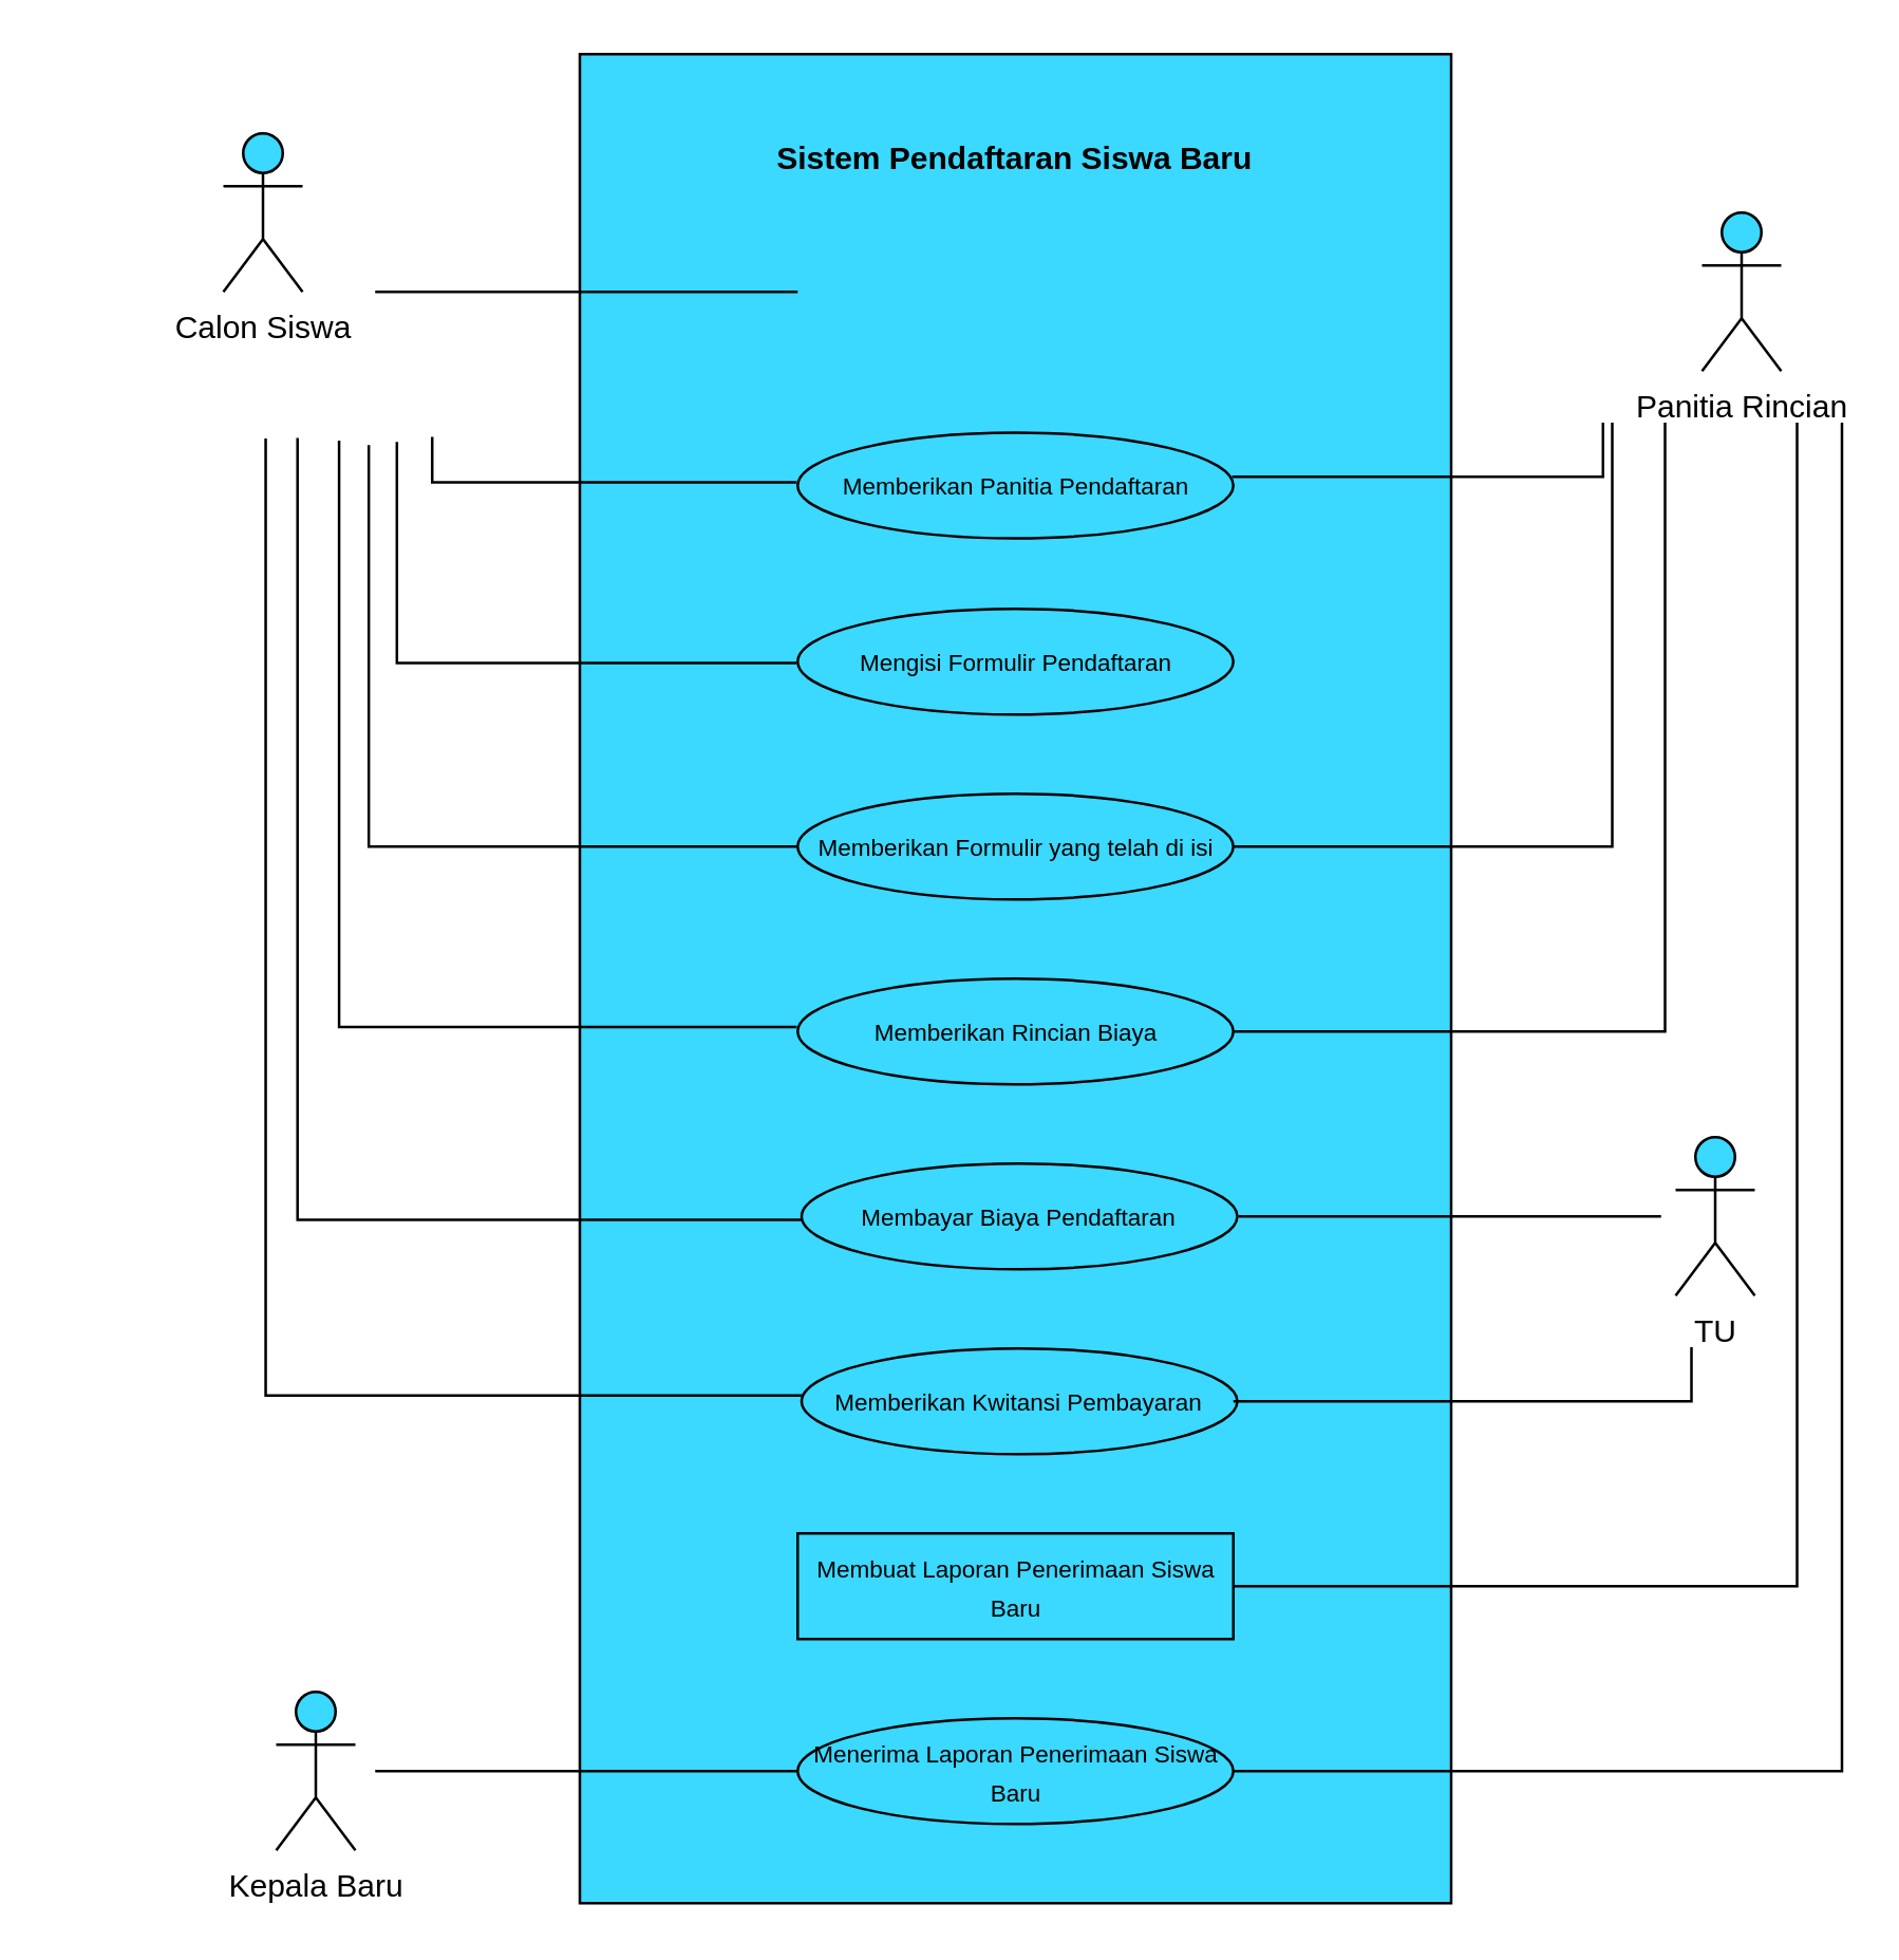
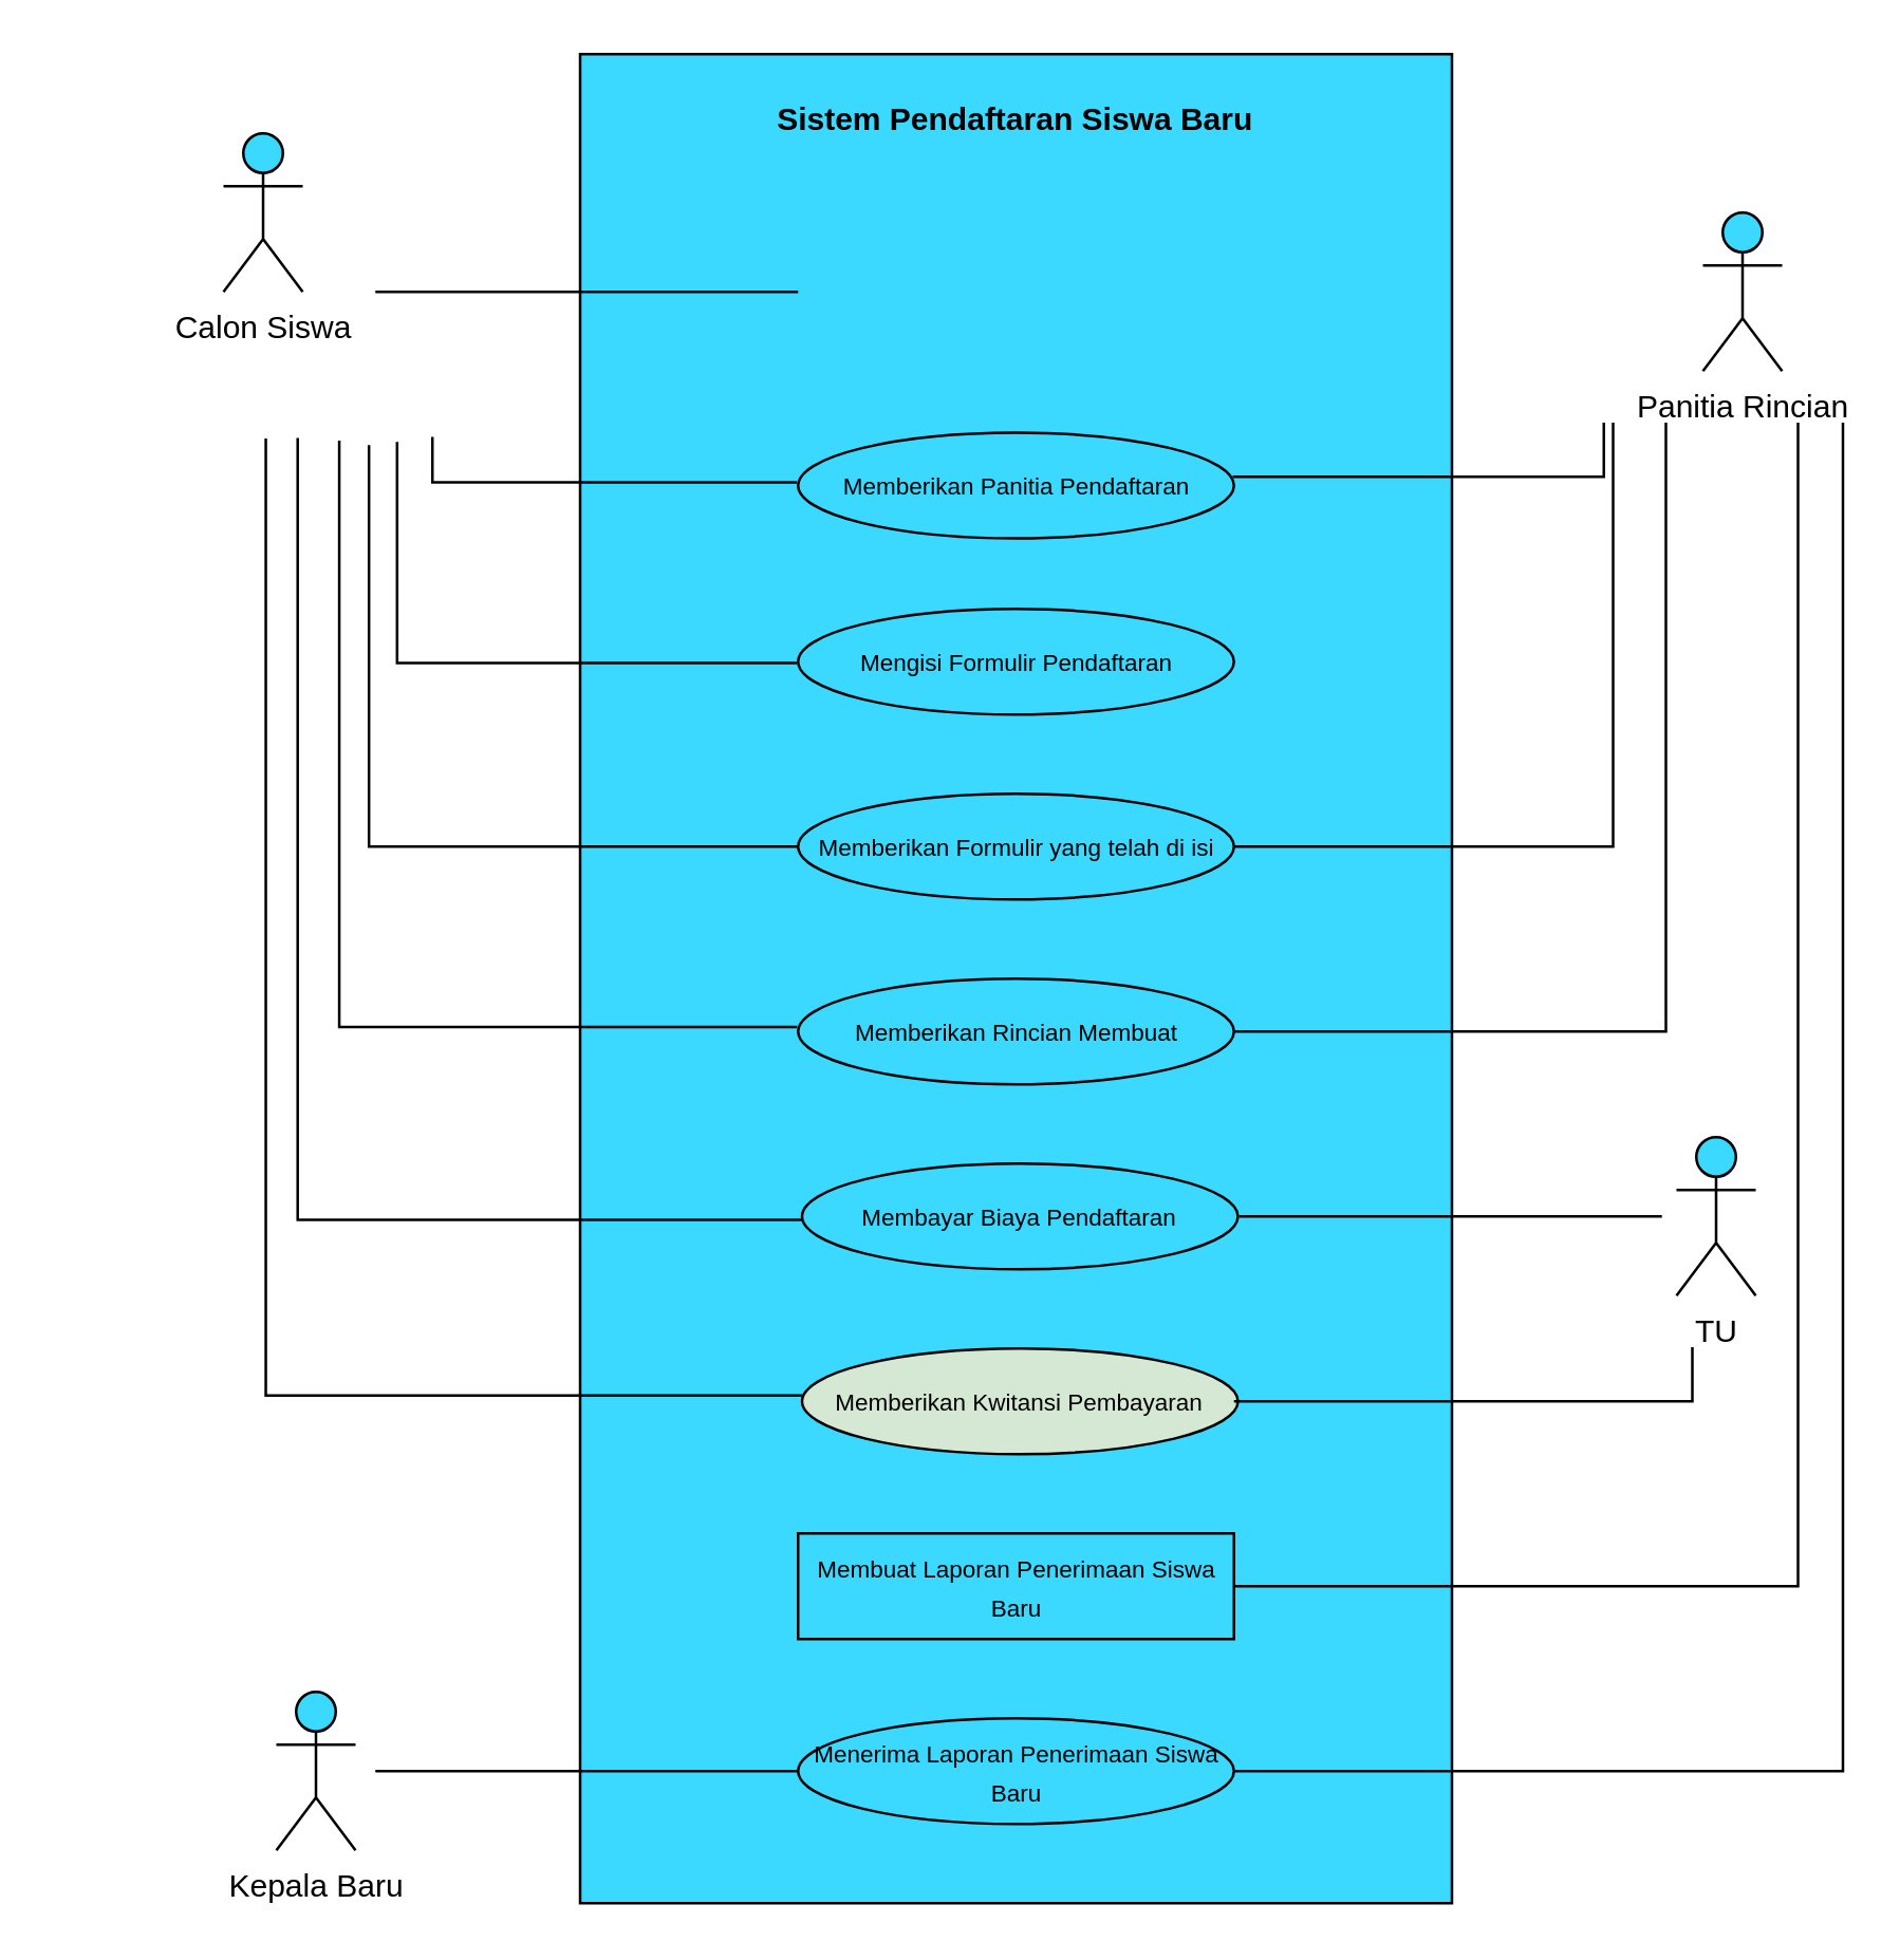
- <mxCell id="4" value="&lt;b&gt;Sistem Pendaftaran Siswa Baru&lt;/b&gt;" style="text;html=1;strokeColor=none;fillColor=none;align=center;verticalAlign=middle;whiteSpace=wrap;rounded=0;" parent="1" vertex="1"><mxGeometry x="249" y="45" width="270" height="30" as="geometry" /></mxCell>
+ <mxCell id="4" value="&lt;b&gt;Sistem Pendaftaran Siswa Baru&lt;/b&gt;" style="text;html=1;strokeColor=none;fillColor=none;align=center;verticalAlign=middle;whiteSpace=wrap;rounded=0;" parent="1" vertex="1"><mxGeometry x="249" y="30" width="270" height="30" as="geometry" /></mxCell>
- <mxCell id="10" value="&lt;font style=&quot;font-size: 9px;&quot;&gt;Memberikan Rincian Biaya&lt;/font&gt;" style="ellipse;whiteSpace=wrap;html=1;align=center;newEdgeStyle={&quot;edgeStyle&quot;:&quot;entityRelationEdgeStyle&quot;,&quot;startArrow&quot;:&quot;none&quot;,&quot;endArrow&quot;:&quot;none&quot;,&quot;segment&quot;:10,&quot;curved&quot;:1};treeFolding=1;treeMoving=1;strokeColor=#000000;fillColor=#3BD8FF;" parent="1" vertex="1"><mxGeometry x="301.5" y="370" width="165" height="40" as="geometry" /></mxCell>
+ <mxCell id="10" value="&lt;font style=&quot;font-size: 9px;&quot;&gt;Memberikan Rincian Membuat&lt;/font&gt;" style="ellipse;whiteSpace=wrap;html=1;align=center;newEdgeStyle={&quot;edgeStyle&quot;:&quot;entityRelationEdgeStyle&quot;,&quot;startArrow&quot;:&quot;none&quot;,&quot;endArrow&quot;:&quot;none&quot;,&quot;segment&quot;:10,&quot;curved&quot;:1};treeFolding=1;treeMoving=1;strokeColor=#000000;fillColor=#3BD8FF;" parent="1" vertex="1"><mxGeometry x="301.5" y="370" width="165" height="40" as="geometry" /></mxCell>
- <mxCell id="13" value="&lt;font style=&quot;font-size: 9px;&quot;&gt;Memberikan Kwitansi Pembayaran&lt;/font&gt;" style="ellipse;whiteSpace=wrap;html=1;align=center;newEdgeStyle={&quot;edgeStyle&quot;:&quot;entityRelationEdgeStyle&quot;,&quot;startArrow&quot;:&quot;none&quot;,&quot;endArrow&quot;:&quot;none&quot;,&quot;segment&quot;:10,&quot;curved&quot;:1};treeFolding=1;treeMoving=1;strokeColor=#000000;fillColor=#3BD8FF;" parent="1" vertex="1"><mxGeometry x="303" y="510" width="165" height="40" as="geometry" /></mxCell>
+ <mxCell id="13" value="&lt;font style=&quot;font-size: 9px;&quot;&gt;Memberikan Kwitansi Pembayaran&lt;/font&gt;" style="ellipse;whiteSpace=wrap;html=1;align=center;newEdgeStyle={&quot;edgeStyle&quot;:&quot;entityRelationEdgeStyle&quot;,&quot;startArrow&quot;:&quot;none&quot;,&quot;endArrow&quot;:&quot;none&quot;,&quot;segment&quot;:10,&quot;curved&quot;:1};treeFolding=1;treeMoving=1;strokeColor=#000000;fillColor=#d5e8d4;" parent="1" vertex="1"><mxGeometry x="303" y="510" width="165" height="40" as="geometry" /></mxCell>
